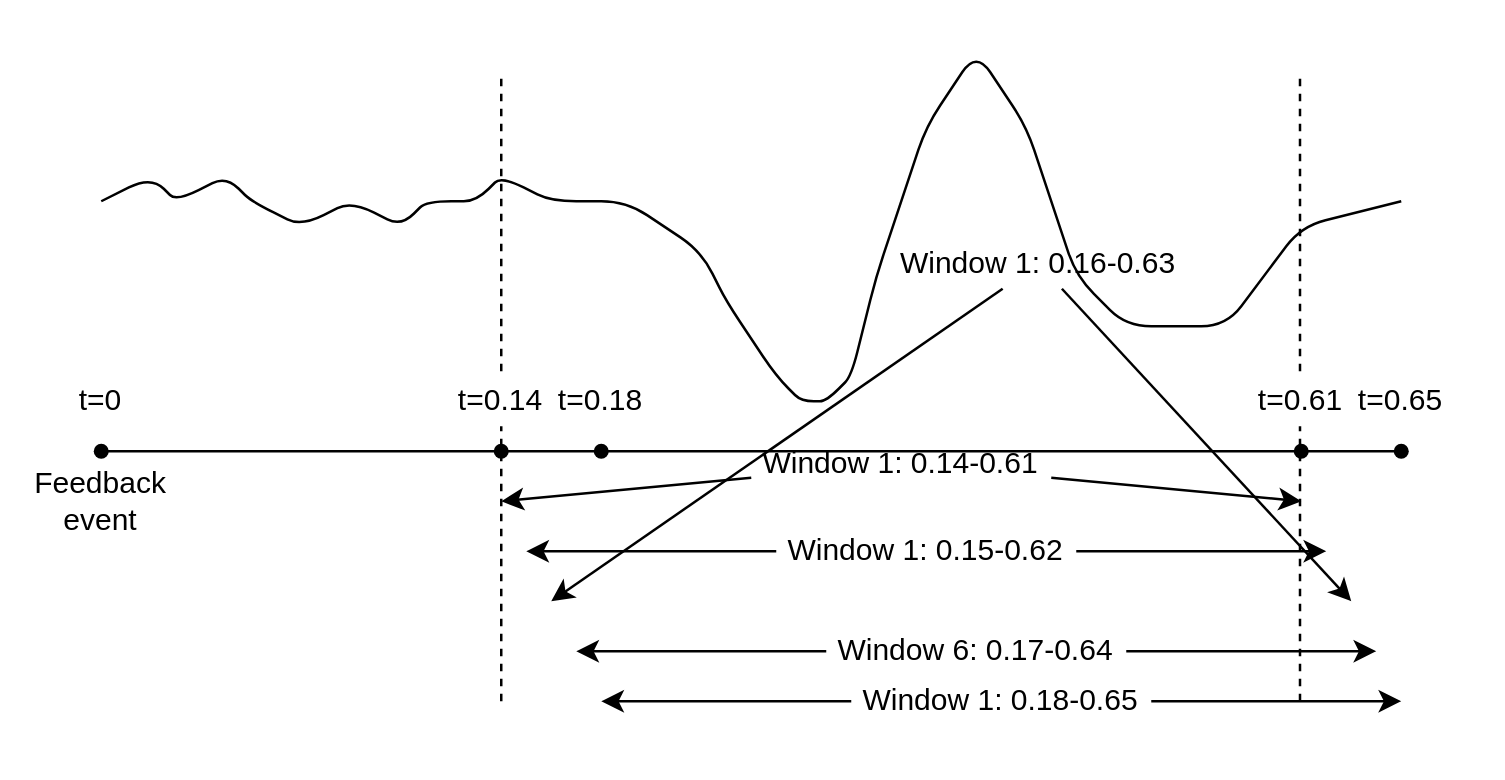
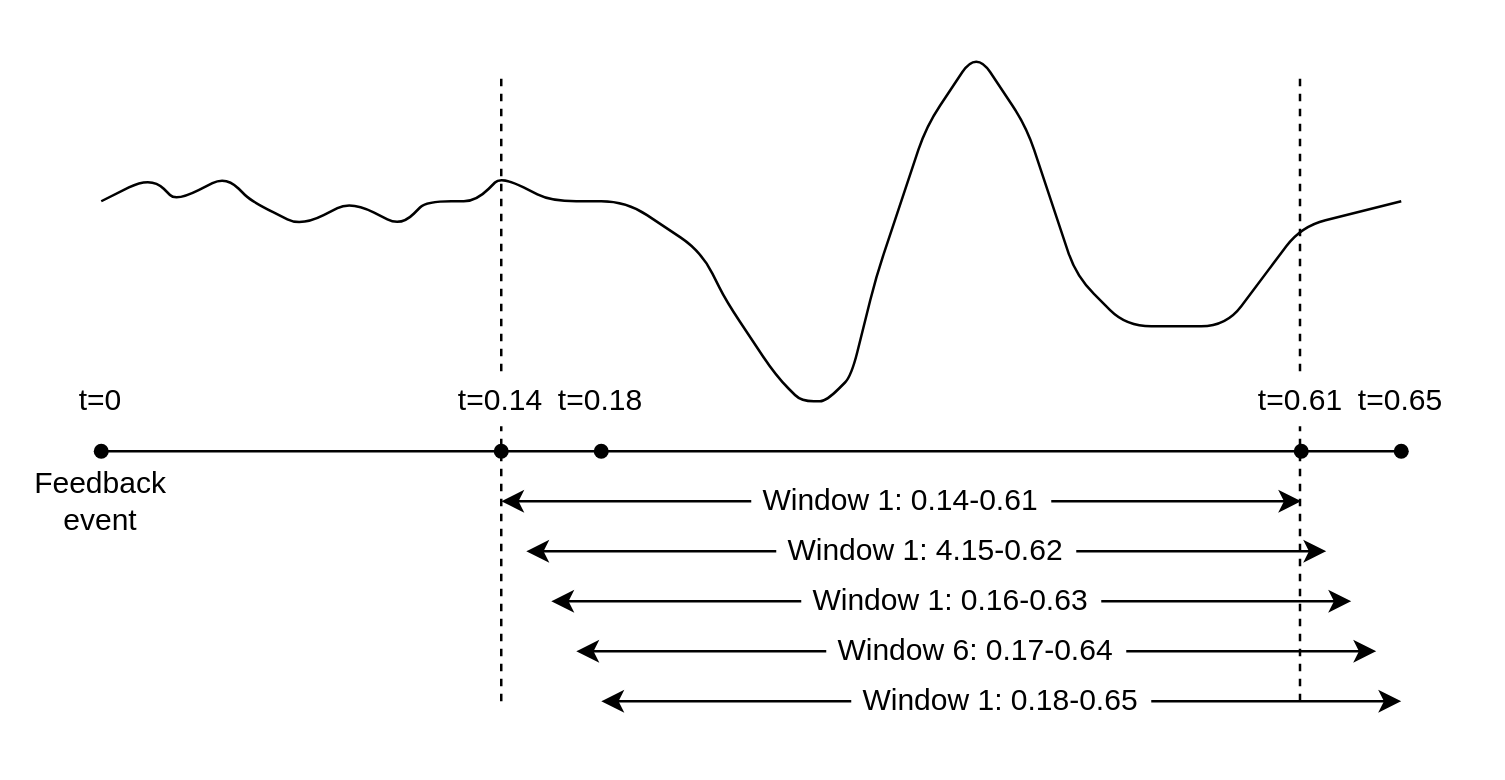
- <mxCell id="22" value="Window 1: 0.16-0.63" style="text;html=1;strokeColor=none;fillColor=none;align=center;verticalAlign=middle;whiteSpace=wrap;rounded=0;" parent="1" vertex="1"><mxGeometry x="355" y="95" width="120" height="20" as="geometry" /></mxCell>
+ <mxCell id="22" value="Window 1: 0.16-0.63" style="text;html=1;strokeColor=none;fillColor=none;align=center;verticalAlign=middle;whiteSpace=wrap;rounded=0;" parent="1" vertex="1"><mxGeometry x="320" y="230" width="120" height="20" as="geometry" /></mxCell>
- <mxCell id="16" value="Window 1: 0.14-0.61" style="text;html=1;strokeColor=none;fillColor=none;align=center;verticalAlign=middle;whiteSpace=wrap;rounded=0;" parent="1" vertex="1"><mxGeometry x="300" y="175" width="120" height="20" as="geometry" /></mxCell>
+ <mxCell id="16" value="Window 1: 0.14-0.61" style="text;html=1;strokeColor=none;fillColor=none;align=center;verticalAlign=middle;whiteSpace=wrap;rounded=0;" parent="1" vertex="1"><mxGeometry x="300" y="190" width="120" height="20" as="geometry" /></mxCell>
- <mxCell id="19" value="Window 1: 0.15-0.62" style="text;html=1;strokeColor=none;fillColor=none;align=center;verticalAlign=middle;whiteSpace=wrap;rounded=0;" parent="1" vertex="1"><mxGeometry x="310" y="210" width="120" height="20" as="geometry" /></mxCell>
+ <mxCell id="19" value="Window 1: 4.15-0.62" style="text;html=1;strokeColor=none;fillColor=none;align=center;verticalAlign=middle;whiteSpace=wrap;rounded=0;" parent="1" vertex="1"><mxGeometry x="310" y="210" width="120" height="20" as="geometry" /></mxCell>
